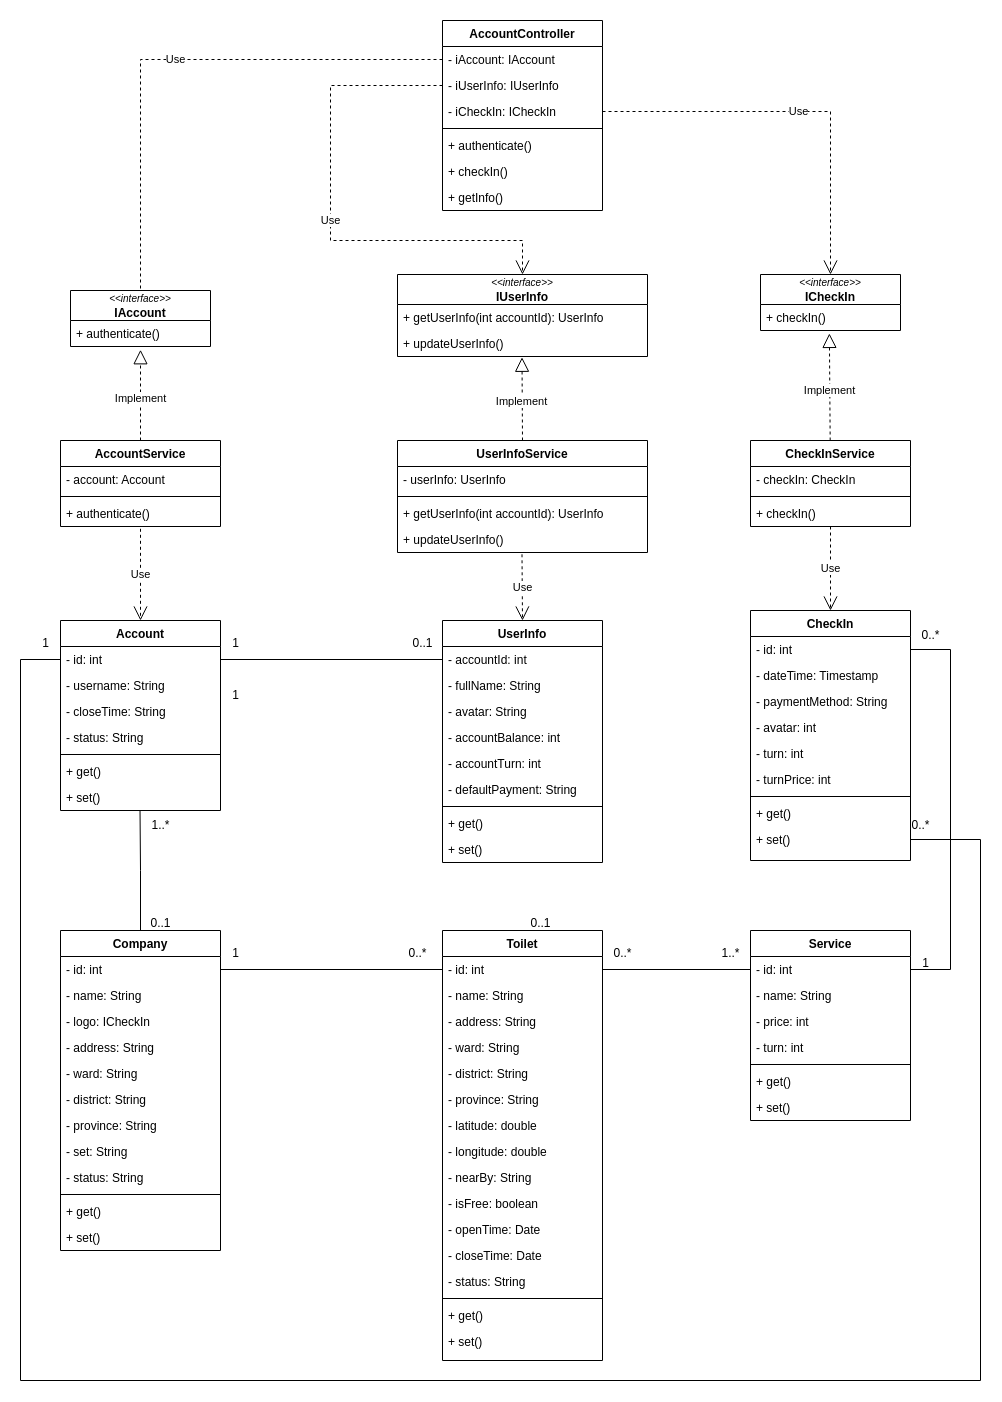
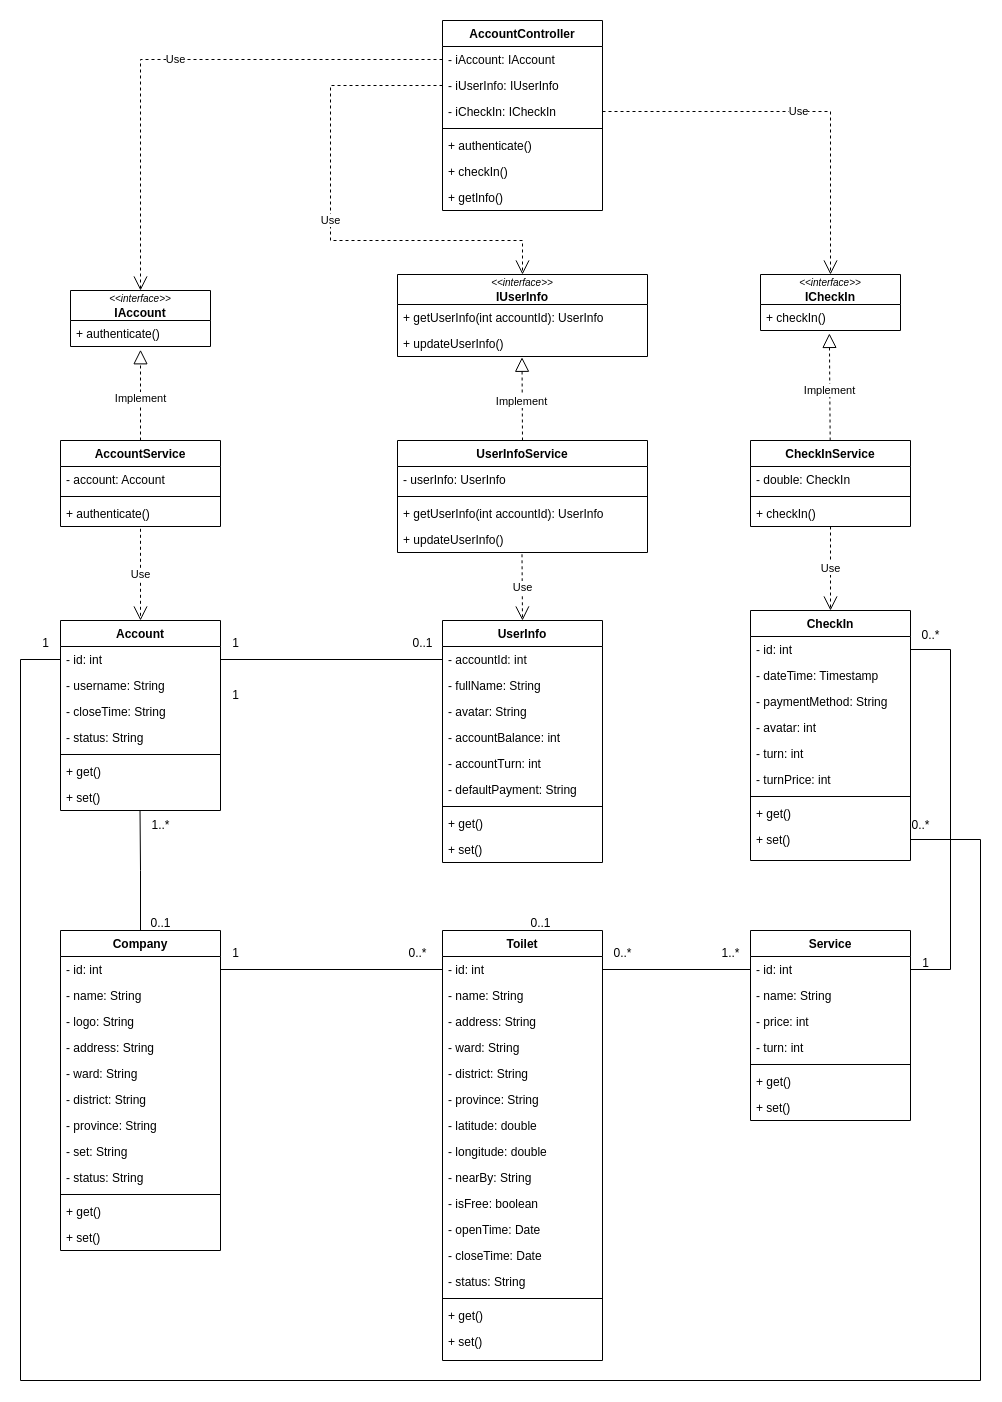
- <mxCell id="18" value="Use" style="endArrow=none;endSize=12;dashed=1;html=1;rounded=0;entryX=0.5;entryY=0;entryDx=0;entryDy=0;exitX=0;exitY=0.5;exitDx=0;exitDy=0;edgeStyle=orthogonalEdgeStyle;" parent="1" source="3" target="10" edge="1"><mxGeometry width="160" relative="1" as="geometry"><mxPoint x="667" y="110" as="sourcePoint" /><mxPoint x="807" y="240" as="targetPoint" /></mxGeometry></mxCell>
+ <mxCell id="18" value="Use" style="endArrow=open;endSize=12;dashed=1;html=1;rounded=0;entryX=0.5;entryY=0;entryDx=0;entryDy=0;exitX=0;exitY=0.5;exitDx=0;exitDy=0;edgeStyle=orthogonalEdgeStyle;" parent="1" source="3" target="10" edge="1"><mxGeometry width="160" relative="1" as="geometry"><mxPoint x="667" y="110" as="sourcePoint" /><mxPoint x="807" y="240" as="targetPoint" /></mxGeometry></mxCell>
- <mxCell id="34" value="- checkIn: CheckIn" style="text;strokeColor=none;fillColor=none;align=left;verticalAlign=top;spacingLeft=4;spacingRight=4;overflow=hidden;rotatable=0;points=[[0,0.5],[1,0.5]];portConstraint=eastwest;whiteSpace=wrap;html=1;" parent="33" vertex="1"><mxGeometry y="26" width="160" height="26" as="geometry" /></mxCell>
+ <mxCell id="34" value="- double: CheckIn" style="text;strokeColor=none;fillColor=none;align=left;verticalAlign=top;spacingLeft=4;spacingRight=4;overflow=hidden;rotatable=0;points=[[0,0.5],[1,0.5]];portConstraint=eastwest;whiteSpace=wrap;html=1;" parent="33" vertex="1"><mxGeometry y="26" width="160" height="26" as="geometry" /></mxCell>
- <mxCell id="106" value="- logo: ICheckIn" style="text;align=left;verticalAlign=top;spacingLeft=4;spacingRight=4;overflow=hidden;rotatable=0;points=[[0,0.5],[1,0.5]];portConstraint=eastwest;rounded=0;shadow=0;html=0;" parent="103" vertex="1"><mxGeometry y="78" width="160" height="26" as="geometry" /></mxCell>
+ <mxCell id="106" value="- logo: String" style="text;align=left;verticalAlign=top;spacingLeft=4;spacingRight=4;overflow=hidden;rotatable=0;points=[[0,0.5],[1,0.5]];portConstraint=eastwest;rounded=0;shadow=0;html=0;" parent="103" vertex="1"><mxGeometry y="78" width="160" height="26" as="geometry" /></mxCell>
